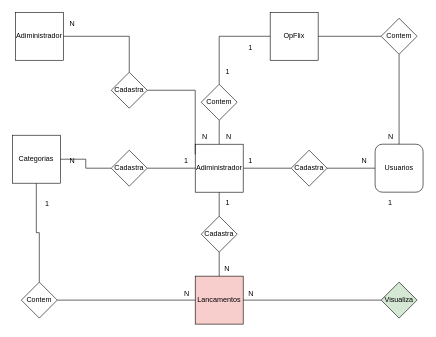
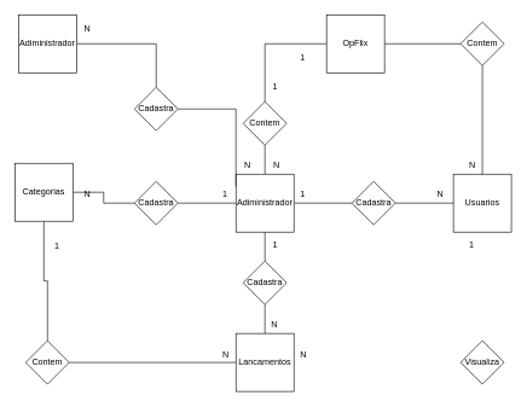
- <mxCell id="12" value="Usuarios" style="whiteSpace=wrap;html=1;aspect=fixed;rounded=1;" parent="1" vertex="1"><mxGeometry x="625" y="240" width="80" height="80" as="geometry" /></mxCell>
+ <mxCell id="12" value="Usuarios" style="whiteSpace=wrap;html=1;aspect=fixed;" parent="1" vertex="1"><mxGeometry x="625" y="240" width="80" height="80" as="geometry" /></mxCell>
- <mxCell id="20" value="Lancamentos" style="whiteSpace=wrap;html=1;aspect=fixed;fillColor=#f8cecc;" parent="1" vertex="1"><mxGeometry x="325" y="460" width="80" height="80" as="geometry" /></mxCell>
+ <mxCell id="20" value="Lancamentos" style="whiteSpace=wrap;html=1;aspect=fixed;" parent="1" vertex="1"><mxGeometry x="325" y="460" width="80" height="80" as="geometry" /></mxCell>
- <mxCell id="21" style="edgeStyle=orthogonalEdgeStyle;rounded=0;orthogonalLoop=1;jettySize=auto;html=1;endArrow=none;endFill=0;" parent="1" source="22" target="20" edge="1"><mxGeometry relative="1" as="geometry" /></mxCell>
- <mxCell id="22" value="Visualiza" style="rhombus;whiteSpace=wrap;html=1;fillColor=#d5e8d4;" parent="1" vertex="1"><mxGeometry x="635" y="470" width="60" height="60" as="geometry" /></mxCell>
+ <mxCell id="22" value="Visualiza" style="rhombus;whiteSpace=wrap;html=1;" parent="1" vertex="1"><mxGeometry x="635" y="470" width="60" height="60" as="geometry" /></mxCell>
